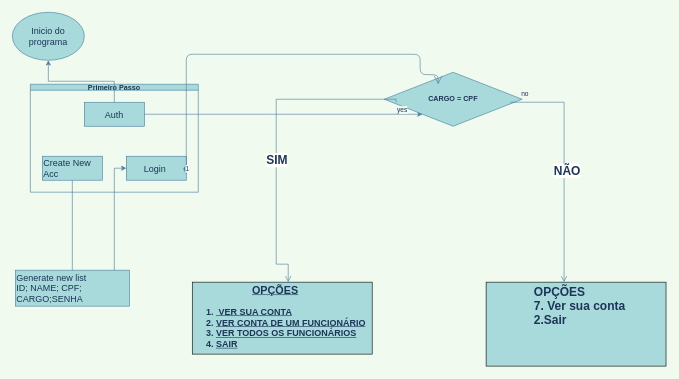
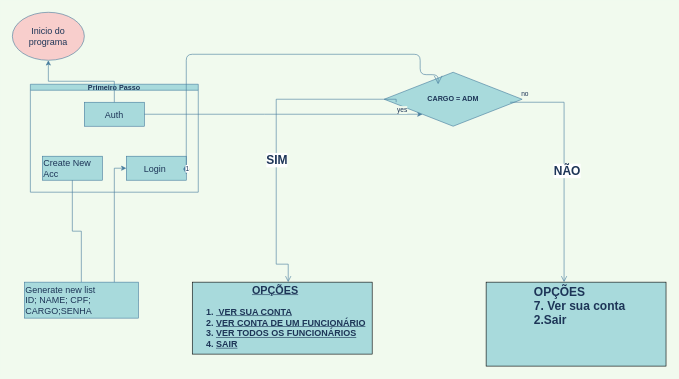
- <mxCell id="2" value="&lt;font style=&quot;font-size: 15px;&quot;&gt;Inicio do programa&lt;/font&gt;" style="ellipse;whiteSpace=wrap;html=1;align=center;newEdgeStyle={&quot;edgeStyle&quot;:&quot;entityRelationEdgeStyle&quot;,&quot;startArrow&quot;:&quot;none&quot;,&quot;endArrow&quot;:&quot;none&quot;,&quot;segment&quot;:10,&quot;curved&quot;:1};treeFolding=1;treeMoving=1;fillColor=#A8DADC;strokeColor=#457B9D;fontColor=#1D3557;" vertex="1" parent="1"><mxGeometry x="20" width="120" height="80" as="geometry" y="20" /></mxCell>
+ <mxCell id="2" value="&lt;font style=&quot;font-size: 15px;&quot;&gt;Inicio do programa&lt;/font&gt;" style="ellipse;whiteSpace=wrap;html=1;align=center;newEdgeStyle={&quot;edgeStyle&quot;:&quot;entityRelationEdgeStyle&quot;,&quot;startArrow&quot;:&quot;none&quot;,&quot;endArrow&quot;:&quot;none&quot;,&quot;segment&quot;:10,&quot;curved&quot;:1};treeFolding=1;treeMoving=1;fillColor=#f8cecc;strokeColor=#457B9D;fontColor=#1D3557;" vertex="1" parent="1"><mxGeometry x="20" width="120" height="80" as="geometry" y="20" /></mxCell>
- <mxCell id="12" value="&lt;div style=&quot;text-align: justify;&quot;&gt;&lt;b style=&quot;background-color: initial;&quot;&gt;CARGO = CPF&lt;/b&gt;&lt;br&gt;&lt;/div&gt;" style="rhombus;whiteSpace=wrap;html=1;fillColor=#A8DADC;strokeColor=#457B9D;fontColor=#1D3557;align=center;" vertex="1" parent="1"><mxGeometry x="640" y="120" width="230" height="90" as="geometry" /></mxCell>
+ <mxCell id="12" value="&lt;div style=&quot;text-align: justify;&quot;&gt;&lt;b style=&quot;background-color: initial;&quot;&gt;CARGO = ADM&lt;/b&gt;&lt;br&gt;&lt;/div&gt;" style="rhombus;whiteSpace=wrap;html=1;fillColor=#A8DADC;strokeColor=#457B9D;fontColor=#1D3557;align=center;" vertex="1" parent="1"><mxGeometry x="640" y="120" width="230" height="90" as="geometry" /></mxCell>
- <mxCell id="10" value="&lt;font style=&quot;font-size: 15px;&quot;&gt;Generate new list&lt;br&gt;ID; NAME; CPF; CARGO;SENHA&lt;/font&gt;" style="whiteSpace=wrap;html=1;align=left;verticalAlign=middle;treeFolding=1;treeMoving=1;newEdgeStyle={&quot;edgeStyle&quot;:&quot;elbowEdgeStyle&quot;,&quot;startArrow&quot;:&quot;none&quot;,&quot;endArrow&quot;:&quot;none&quot;};fillColor=#A8DADC;strokeColor=#457B9D;fontColor=#1D3557;" vertex="1" parent="1"><mxGeometry x="25" y="450" width="190" height="60" as="geometry" /></mxCell>
+ <mxCell id="10" value="&lt;font style=&quot;font-size: 15px;&quot;&gt;Generate new list&lt;br&gt;ID; NAME; CPF; CARGO;SENHA&lt;/font&gt;" style="whiteSpace=wrap;html=1;align=left;verticalAlign=middle;treeFolding=1;treeMoving=1;newEdgeStyle={&quot;edgeStyle&quot;:&quot;elbowEdgeStyle&quot;,&quot;startArrow&quot;:&quot;none&quot;,&quot;endArrow&quot;:&quot;none&quot;};fillColor=#A8DADC;strokeColor=#457B9D;fontColor=#1D3557;" vertex="1" parent="1"><mxGeometry x="40" y="470" width="190" height="60" as="geometry" /></mxCell>
